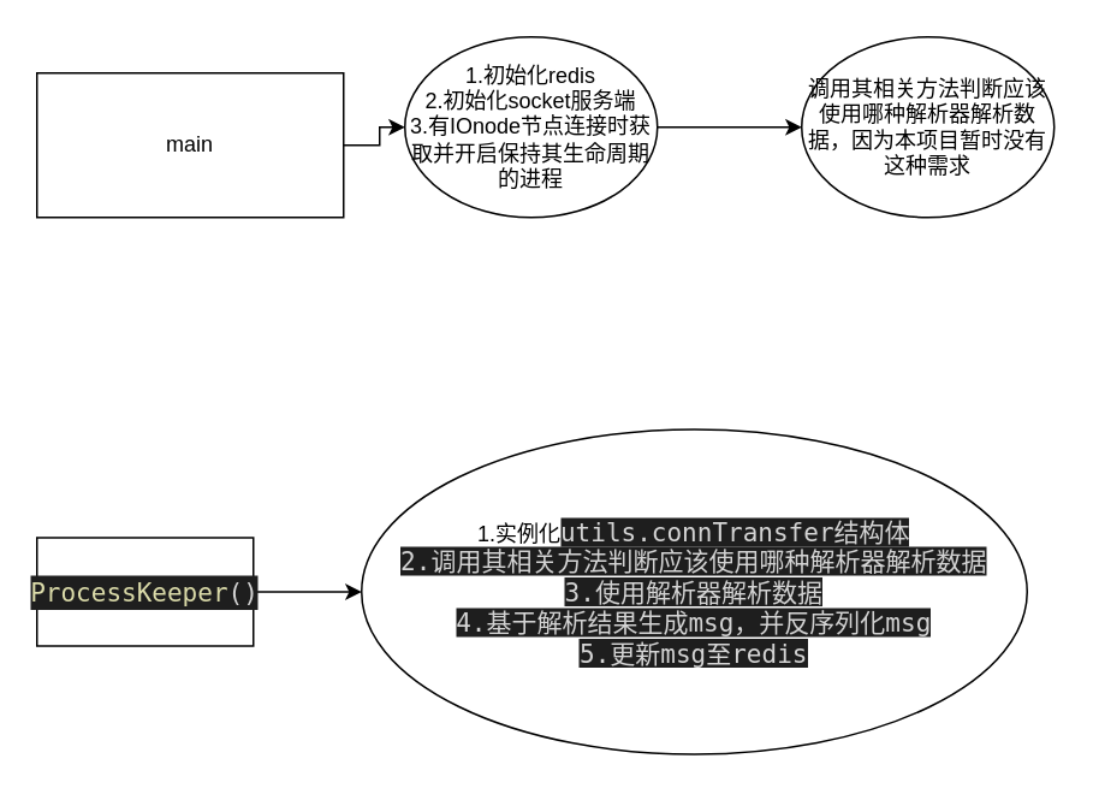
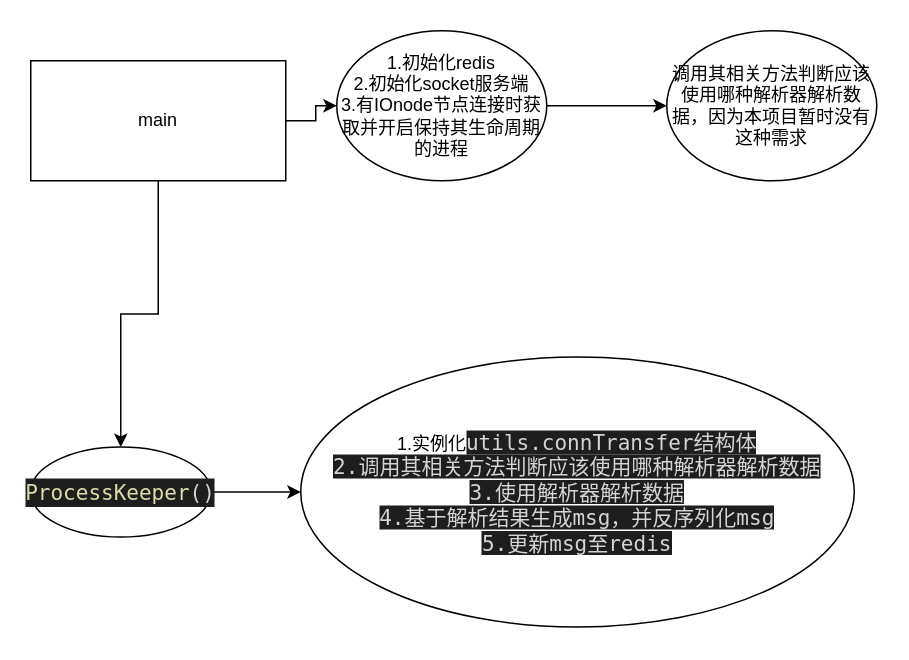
+ <mxCell id="3" style="edgeStyle=orthogonalEdgeStyle;rounded=0;orthogonalLoop=1;jettySize=auto;html=1;exitX=0.5;exitY=1;exitDx=0;exitDy=0;entryX=0.5;entryY=0;entryDx=0;entryDy=0;" edge="1" parent="1" source="4" target="9"><mxGeometry relative="1" as="geometry" /></mxCell>
- <mxCell id="9" value="&lt;div style=&quot;color: rgb(212 , 212 , 212) ; background-color: rgb(30 , 30 , 30) ; font-family: &amp;#34;droid sans mono&amp;#34; , monospace , monospace , &amp;#34;droid sans fallback&amp;#34; ; font-size: 14px ; line-height: 19px&quot;&gt;&lt;span style=&quot;color: #dcdcaa&quot;&gt;ProcessKeeper&lt;/span&gt;()&lt;/div&gt;" style="rounded=0;whiteSpace=wrap;html=1;" vertex="1" parent="1"><mxGeometry x="20" y="297.5" width="120" height="60" as="geometry" /></mxCell>
+ <mxCell id="9" value="&lt;div style=&quot;color: rgb(212 , 212 , 212) ; background-color: rgb(30 , 30 , 30) ; font-family: &amp;#34;droid sans mono&amp;#34; , monospace , monospace , &amp;#34;droid sans fallback&amp;#34; ; font-size: 14px ; line-height: 19px&quot;&gt;&lt;span style=&quot;color: #dcdcaa&quot;&gt;ProcessKeeper&lt;/span&gt;()&lt;/div&gt;" style="ellipse;whiteSpace=wrap;html=1;" vertex="1" parent="1"><mxGeometry x="20" y="297.5" width="120" height="60" as="geometry" /></mxCell>
